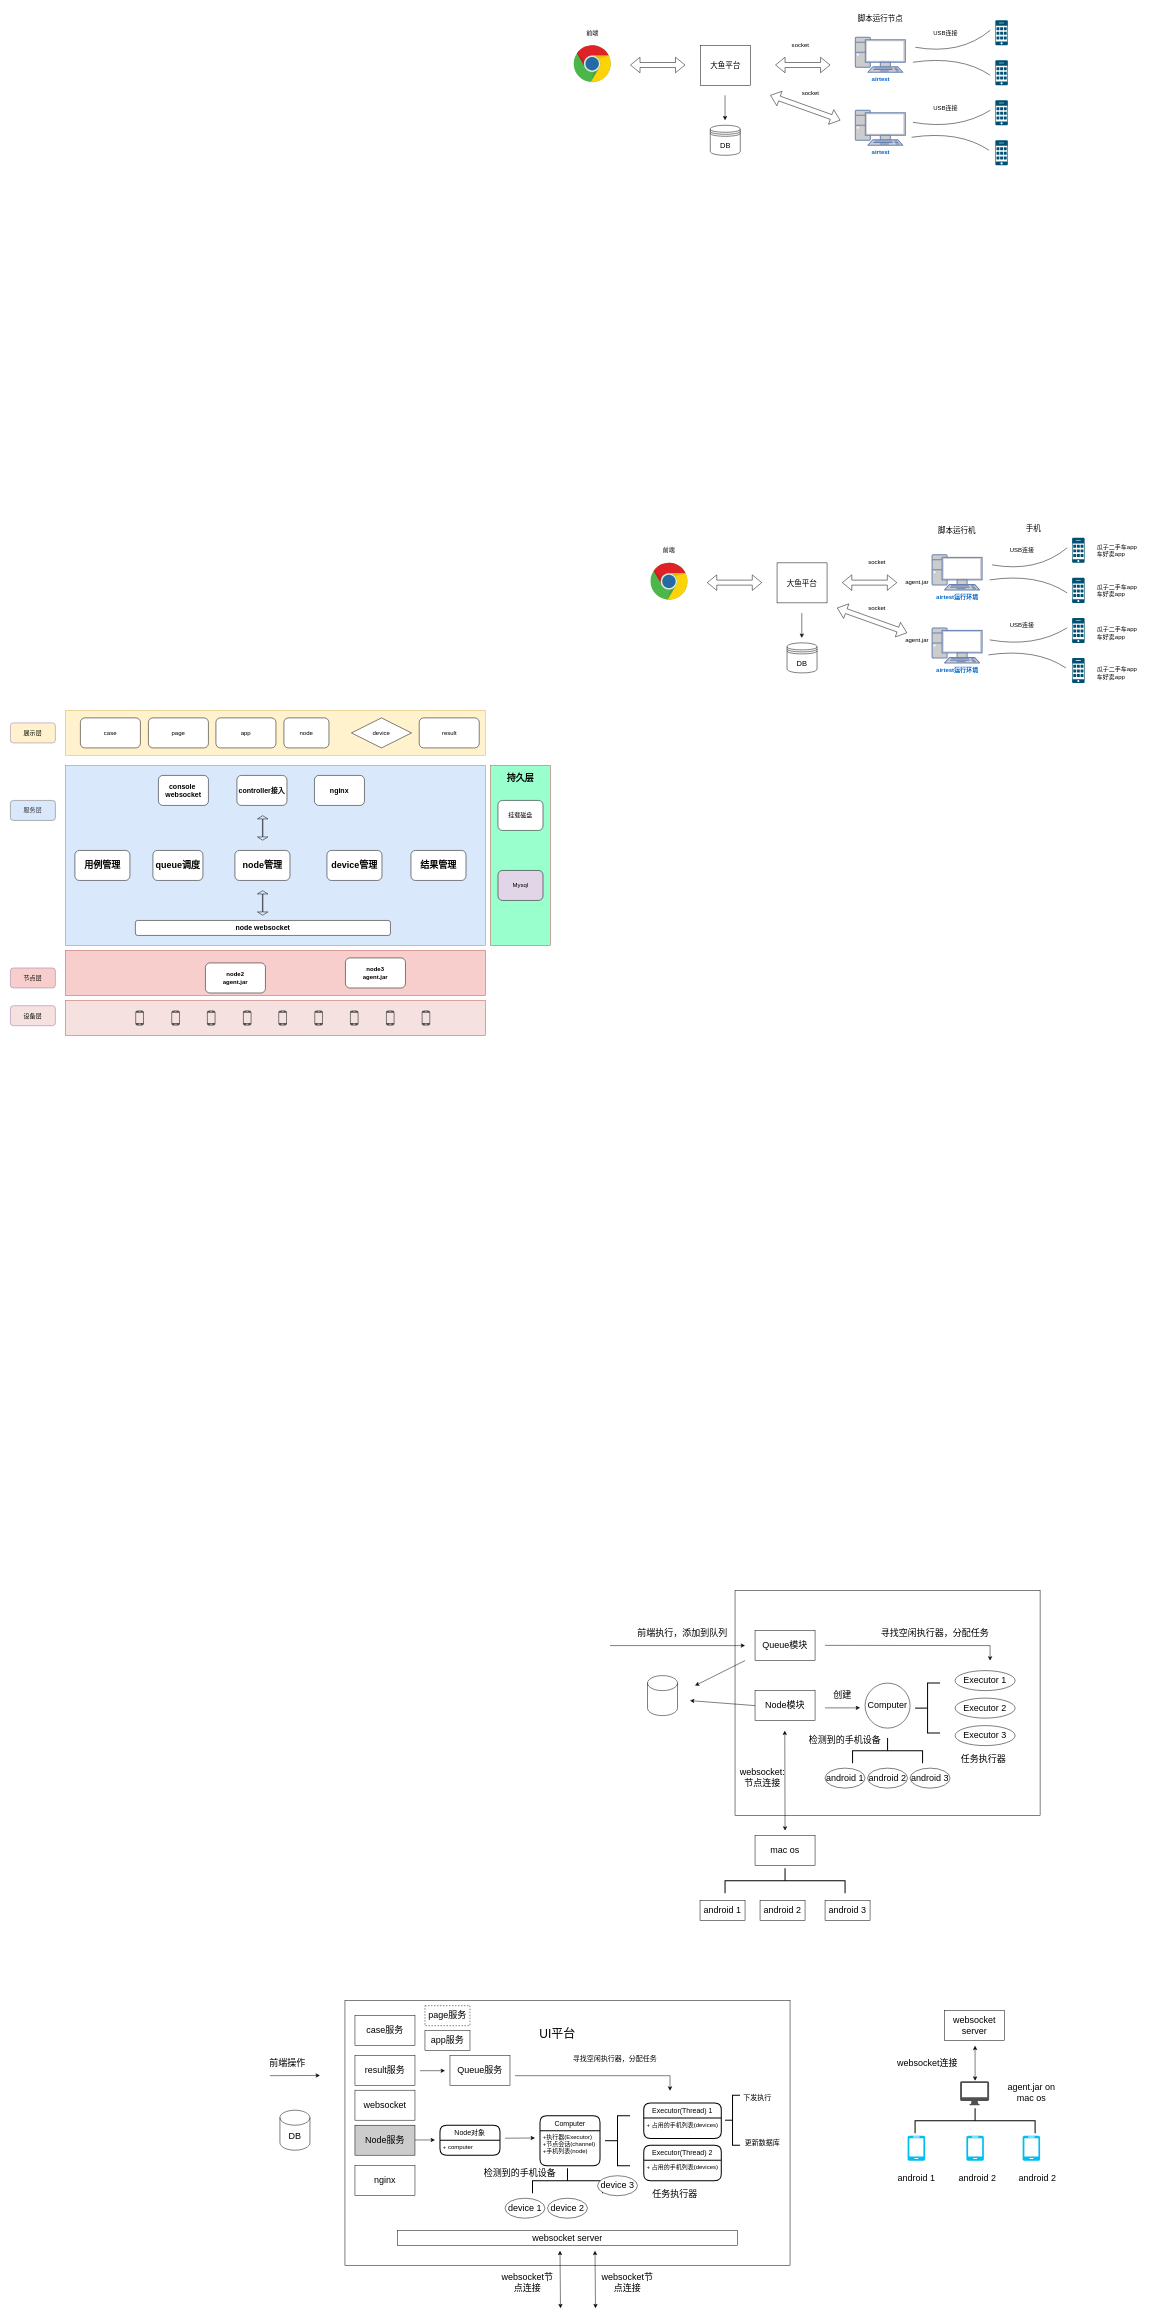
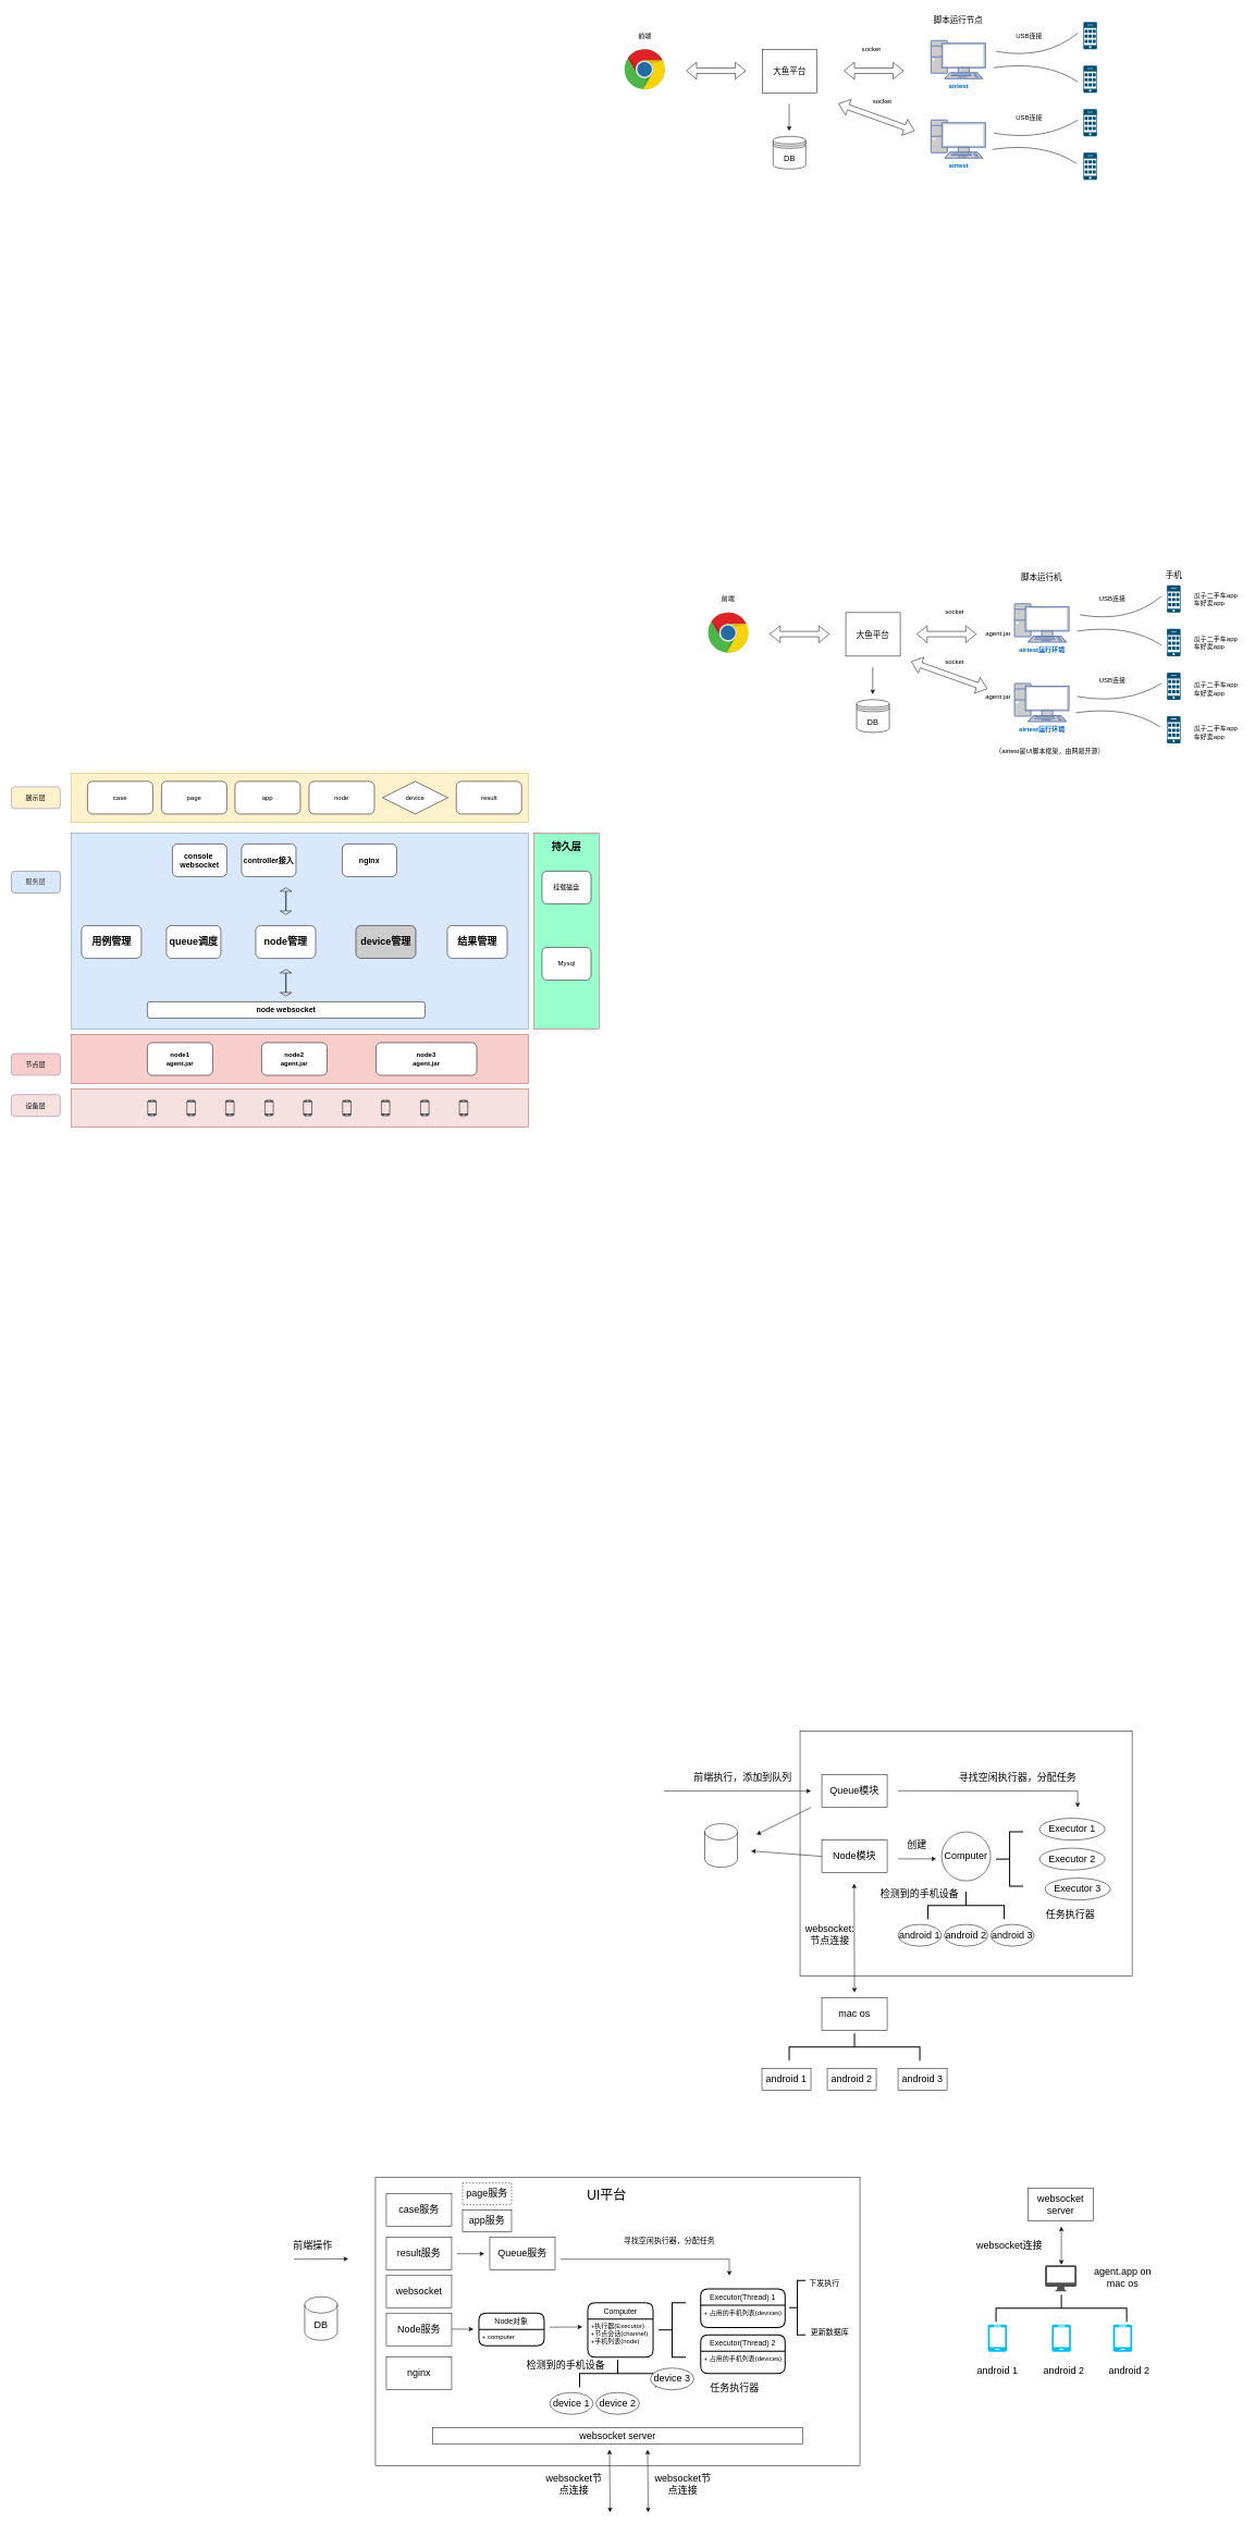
- <mxCell id="98" value="&lt;span style=&quot;font-size: 15px;&quot;&gt;手机&lt;/span&gt;" style="text;html=1;strokeColor=none;fillColor=none;align=center;verticalAlign=middle;whiteSpace=wrap;rounded=0;" vertex="1" parent="1"><mxGeometry x="1995.5" y="1040" width="140" height="30" as="geometry" /></mxCell>
+ <mxCell id="98" value="&lt;span style=&quot;font-size: 15px;&quot;&gt;手机&lt;/span&gt;" style="text;html=1;strokeColor=none;fillColor=none;align=center;verticalAlign=middle;whiteSpace=wrap;rounded=0;" vertex="1" parent="1"><mxGeometry x="2085.5" y="1040" width="140" height="30" as="geometry" /></mxCell>
+ <mxCell id="93" value="（airtest是UI脚本框架，由网易开源）" style="text;html=1;strokeColor=none;fillColor=none;align=center;verticalAlign=middle;whiteSpace=wrap;rounded=0;" vertex="1" parent="1"><mxGeometry x="1823" y="1365" width="210" height="30" as="geometry" /></mxCell>
- <mxCell id="11" value="node" style="rounded=1;whiteSpace=wrap;html=1;" vertex="1" parent="1"><mxGeometry x="567" y="1435" width="90" height="60" as="geometry" /></mxCell>
+ <mxCell id="11" value="node" style="rounded=1;whiteSpace=wrap;html=1;" vertex="1" parent="1"><mxGeometry x="567" y="1435" width="120" height="60" as="geometry" /></mxCell>
- <mxCell id="28" value="&lt;b style=&quot;&quot;&gt;&lt;font style=&quot;font-size: 14px;&quot;&gt;controller接入&lt;/font&gt;&lt;/b&gt;" style="rounded=1;whiteSpace=wrap;html=1;" vertex="1" parent="1"><mxGeometry x="473" y="1550" width="100" height="60" as="geometry" /></mxCell>
+ <mxCell id="28" value="&lt;b style=&quot;&quot;&gt;&lt;font style=&quot;font-size: 14px;&quot;&gt;controller接入&lt;/font&gt;&lt;/b&gt;" style="rounded=1;whiteSpace=wrap;html=1;" vertex="1" parent="1"><mxGeometry x="443" y="1550" width="100" height="60" as="geometry" /></mxCell>
- <mxCell id="20" value="&lt;font style=&quot;font-size: 18px;&quot;&gt;&lt;b&gt;device管理&lt;/b&gt;&lt;/font&gt;" style="rounded=1;whiteSpace=wrap;html=1;flipH=1;" vertex="1" parent="1"><mxGeometry x="653" y="1700" width="110" height="60" as="geometry" /></mxCell>
+ <mxCell id="20" value="&lt;font style=&quot;font-size: 18px;&quot;&gt;&lt;b&gt;device管理&lt;/b&gt;&lt;/font&gt;" style="rounded=1;whiteSpace=wrap;html=1;flipH=1;fillColor=#cccccc;" vertex="1" parent="1"><mxGeometry x="653" y="1700" width="110" height="60" as="geometry" /></mxCell>
- <mxCell id="38" value="Mysql" style="rounded=1;whiteSpace=wrap;html=1;fillColor=#e1d5e7;" vertex="1" parent="1"><mxGeometry x="995" y="1740" width="90" height="60" as="geometry" /></mxCell>
+ <mxCell id="38" value="Mysql" style="rounded=1;whiteSpace=wrap;html=1;" vertex="1" parent="1"><mxGeometry x="995" y="1740" width="90" height="60" as="geometry" /></mxCell>
+ <mxCell id="13" value="&lt;b&gt;node1&lt;br&gt;agent.jar&lt;/b&gt;" style="rounded=1;whiteSpace=wrap;html=1;" vertex="1" parent="1"><mxGeometry x="270" y="1915" width="120" height="60" as="geometry" /></mxCell>
- <mxCell id="15" value="&lt;b&gt;node3&lt;br&gt;agent.jar&lt;/b&gt;" style="rounded=1;whiteSpace=wrap;html=1;" vertex="1" parent="1"><mxGeometry x="690" y="1915" width="120" height="60" as="geometry" /></mxCell>
+ <mxCell id="15" value="&lt;b&gt;node3&lt;br&gt;agent.jar&lt;/b&gt;" style="rounded=1;whiteSpace=wrap;html=1;" vertex="1" parent="1"><mxGeometry x="690" y="1915" width="185" height="60" as="geometry" /></mxCell>
- <mxCell id="14" value="&lt;b&gt;node2&lt;br&gt;agent.jar&lt;/b&gt;" style="rounded=1;whiteSpace=wrap;html=1;" vertex="1" parent="1"><mxGeometry x="410" y="1925" width="120" height="60" as="geometry" /></mxCell>
+ <mxCell id="14" value="&lt;b&gt;node2&lt;br&gt;agent.jar&lt;/b&gt;" style="rounded=1;whiteSpace=wrap;html=1;" vertex="1" parent="1"><mxGeometry x="480" y="1915" width="120" height="60" as="geometry" /></mxCell>
- <mxCell id="116" value="&lt;span style=&quot;font-size: 18px;&quot;&gt;Executor 3&lt;/span&gt;" style="ellipse;whiteSpace=wrap;html=1;" vertex="1" parent="1"><mxGeometry x="1909" y="3450" width="120" height="40" as="geometry" /></mxCell>
+ <mxCell id="116" value="&lt;span style=&quot;font-size: 18px;&quot;&gt;Executor 3&lt;/span&gt;" style="ellipse;whiteSpace=wrap;html=1;" vertex="1" parent="1"><mxGeometry x="1919" y="3450" width="120" height="40" as="geometry" /></mxCell>
- <mxCell id="179" value="&lt;font style=&quot;font-size: 24px;&quot;&gt;UI平台&lt;/font&gt;" style="text;html=1;strokeColor=none;fillColor=none;align=center;verticalAlign=middle;whiteSpace=wrap;rounded=0;fontSize=14;" vertex="1" parent="1"><mxGeometry x="1059" y="4050" width="110" height="35" as="geometry" /></mxCell>
+ <mxCell id="179" value="&lt;font style=&quot;font-size: 24px;&quot;&gt;UI平台&lt;/font&gt;" style="text;html=1;strokeColor=none;fillColor=none;align=center;verticalAlign=middle;whiteSpace=wrap;rounded=0;fontSize=14;" vertex="1" parent="1"><mxGeometry x="1059" y="4015" width="110" height="35" as="geometry" /></mxCell>
- <mxCell id="136" value="&lt;span style=&quot;font-size: 18px;&quot;&gt;agent.jar on&lt;/span&gt;&lt;br style=&quot;font-size: 18px;&quot;&gt;&lt;span style=&quot;font-size: 18px;&quot;&gt;mac os&lt;/span&gt;" style="text;html=1;strokeColor=none;fillColor=none;align=center;verticalAlign=middle;whiteSpace=wrap;rounded=0;" vertex="1" parent="1"><mxGeometry x="1991.5" y="4170" width="140" height="30" as="geometry" /></mxCell>
+ <mxCell id="136" value="&lt;span style=&quot;font-size: 18px;&quot;&gt;agent.app on&lt;/span&gt;&lt;br style=&quot;font-size: 18px;&quot;&gt;&lt;span style=&quot;font-size: 18px;&quot;&gt;mac os&lt;/span&gt;" style="text;html=1;strokeColor=none;fillColor=none;align=center;verticalAlign=middle;whiteSpace=wrap;rounded=0;" vertex="1" parent="1"><mxGeometry x="1991.5" y="4170" width="140" height="30" as="geometry" /></mxCell>
- <mxCell id="146" value="&lt;font style=&quot;font-size: 18px;&quot;&gt;Node服务&lt;/font&gt;" style="rounded=0;whiteSpace=wrap;html=1;fillColor=#cccccc;" vertex="1" parent="1"><mxGeometry x="709" y="4249" width="120" height="60" as="geometry" /></mxCell>
+ <mxCell id="146" value="&lt;font style=&quot;font-size: 18px;&quot;&gt;Node服务&lt;/font&gt;" style="rounded=0;whiteSpace=wrap;html=1;" vertex="1" parent="1"><mxGeometry x="709" y="4249" width="120" height="60" as="geometry" /></mxCell>
